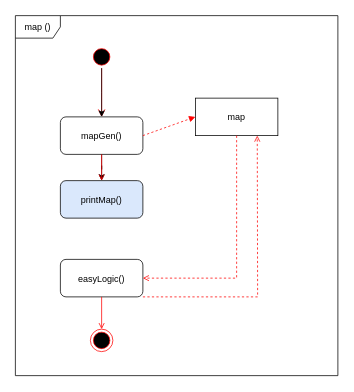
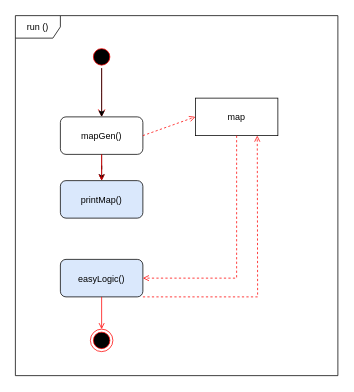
- <mxCell id="3" value="map ()" style="shape=umlFrame;whiteSpace=wrap;html=1;" parent="2" vertex="1"><mxGeometry width="430" height="480" as="geometry" /></mxCell>
+ <mxCell id="3" value="run ()" style="shape=umlFrame;whiteSpace=wrap;html=1;" parent="2" vertex="1"><mxGeometry width="430" height="480" as="geometry" /></mxCell>
- <mxCell id="15" value="" style="endArrow=block;strokeColor=#FF0000;endFill=1;rounded=0;exitX=1;exitY=0.5;exitDx=0;exitDy=0;entryX=0;entryY=0.5;entryDx=0;entryDy=0;dashed=1;" parent="2" source="5" target="14" edge="1"><mxGeometry relative="1" as="geometry"><mxPoint x="125.0" y="170" as="sourcePoint" /><mxPoint x="125.0" y="230" as="targetPoint" /></mxGeometry></mxCell>
+ <mxCell id="15" value="" style="endArrow=open;strokeColor=#FF0000;endFill=1;rounded=0;exitX=1;exitY=0.5;exitDx=0;exitDy=0;entryX=0;entryY=0.5;entryDx=0;entryDy=0;dashed=1;" parent="2" source="5" target="14" edge="1"><mxGeometry relative="1" as="geometry"><mxPoint x="125.0" y="170" as="sourcePoint" /><mxPoint x="125.0" y="230" as="targetPoint" /></mxGeometry></mxCell>
- <mxCell id="9" value="easyLogic()" style="rounded=1;" parent="2" vertex="1"><mxGeometry x="60" y="325" width="110" height="50" as="geometry" /></mxCell>
+ <mxCell id="9" value="easyLogic()" style="rounded=1;fillColor=#dae8fc;" parent="2" vertex="1"><mxGeometry x="60" y="325" width="110" height="50" as="geometry" /></mxCell>
